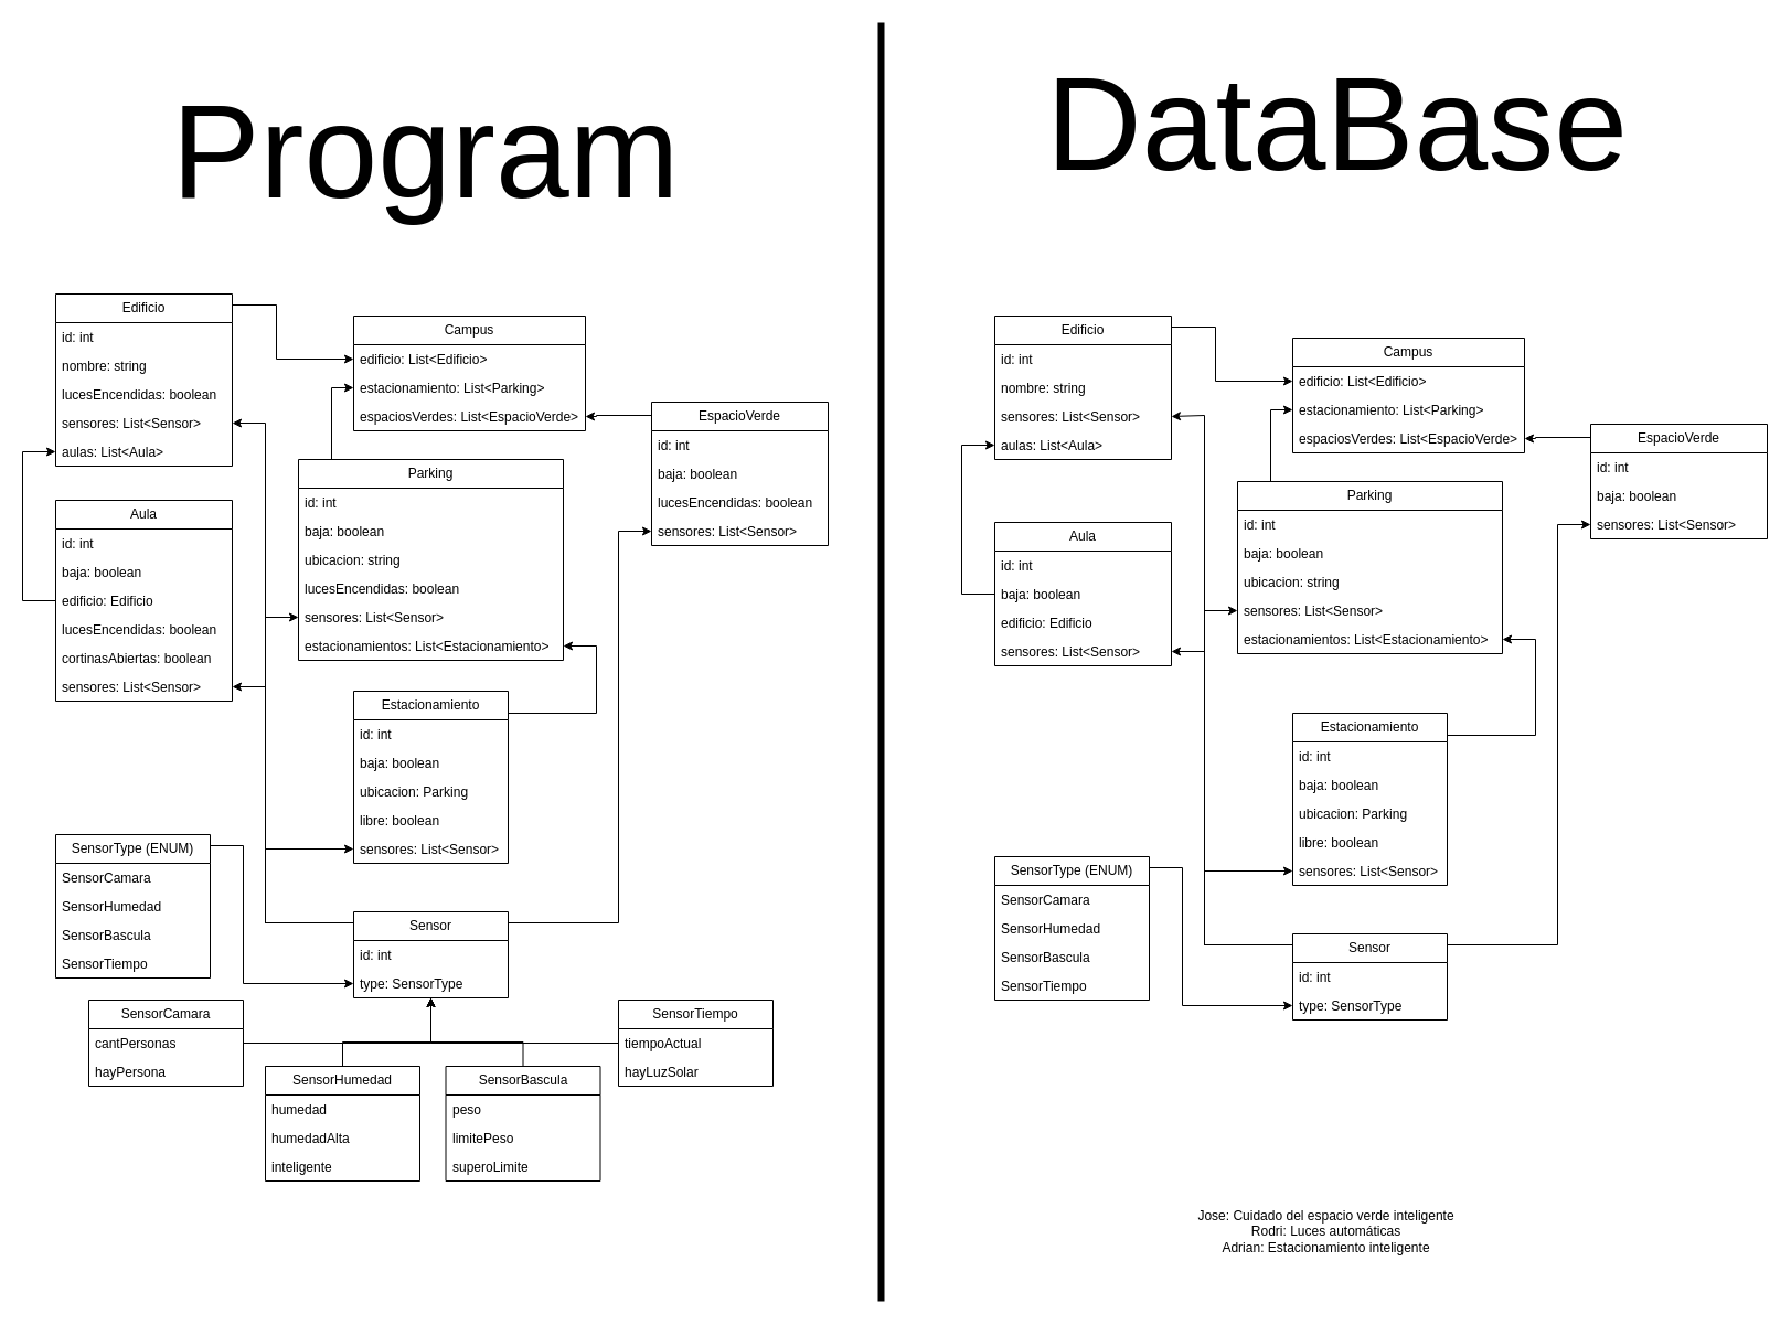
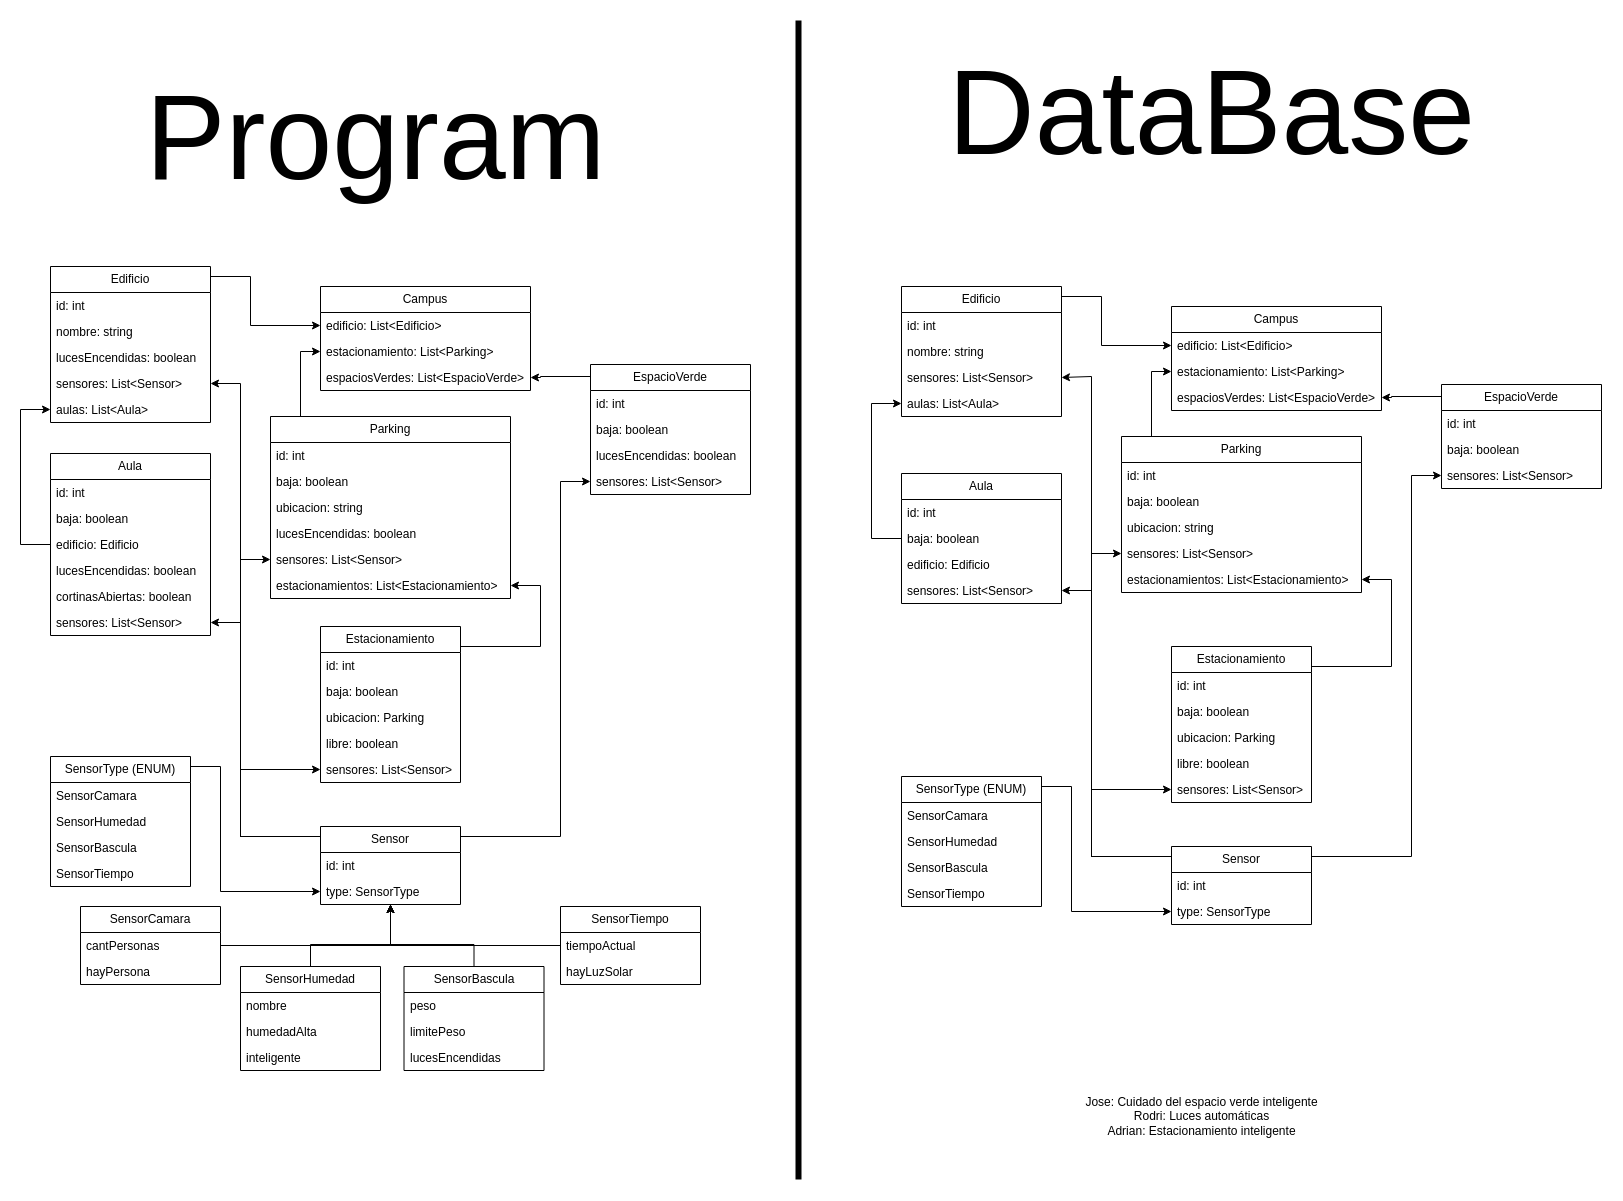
- <mxCell id="125" value="Program" style="text;html=1;align=center;verticalAlign=middle;resizable=0;points=[];autosize=1;strokeColor=none;fillColor=none;fontSize=120;" vertex="1" parent="1"><mxGeometry x="145" y="56" width="480" height="160" as="geometry" /></mxCell>
+ <mxCell id="125" value="Program" style="text;html=1;align=center;verticalAlign=middle;resizable=0;points=[];autosize=1;strokeColor=none;fillColor=none;fontSize=120;" vertex="1" parent="1"><mxGeometry x="135" y="56" width="480" height="160" as="geometry" /></mxCell>
- <mxCell id="57" value="humedad" style="text;strokeColor=none;fillColor=none;align=left;verticalAlign=top;spacingLeft=4;spacingRight=4;overflow=hidden;rotatable=0;points=[[0,0.5],[1,0.5]];portConstraint=eastwest;whiteSpace=wrap;html=1;" vertex="1" parent="56"><mxGeometry y="26" width="140" height="26" as="geometry" /></mxCell>
+ <mxCell id="57" value="nombre" style="text;strokeColor=none;fillColor=none;align=left;verticalAlign=top;spacingLeft=4;spacingRight=4;overflow=hidden;rotatable=0;points=[[0,0.5],[1,0.5]];portConstraint=eastwest;whiteSpace=wrap;html=1;" vertex="1" parent="56"><mxGeometry y="26" width="140" height="26" as="geometry" /></mxCell>
- <mxCell id="64" value="superoLimite" style="text;strokeColor=none;fillColor=none;align=left;verticalAlign=top;spacingLeft=4;spacingRight=4;overflow=hidden;rotatable=0;points=[[0,0.5],[1,0.5]];portConstraint=eastwest;whiteSpace=wrap;html=1;" vertex="1" parent="61"><mxGeometry y="78" width="140" height="26" as="geometry" /></mxCell>
+ <mxCell id="64" value="lucesEncendidas" style="text;strokeColor=none;fillColor=none;align=left;verticalAlign=top;spacingLeft=4;spacingRight=4;overflow=hidden;rotatable=0;points=[[0,0.5],[1,0.5]];portConstraint=eastwest;whiteSpace=wrap;html=1;" vertex="1" parent="61"><mxGeometry y="78" width="140" height="26" as="geometry" /></mxCell>
